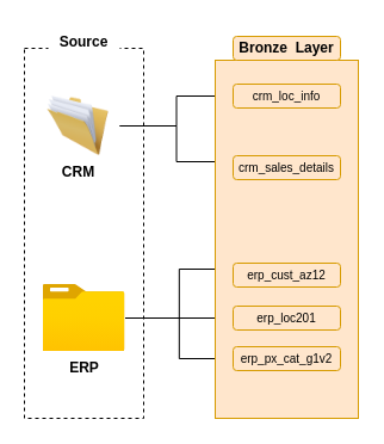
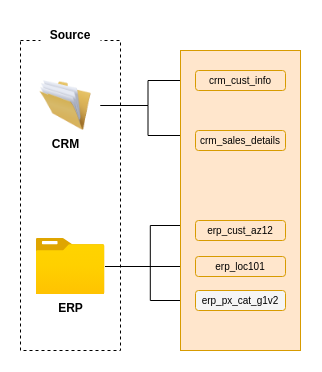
- <mxCell id="12" value="&lt;b&gt;Bronze&amp;nbsp; Layer&lt;/b&gt;" style="rounded=1;whiteSpace=wrap;html=1;fillColor=#ffe6cc;strokeColor=#d79b00;" vertex="1" parent="1"><mxGeometry x="195" y="30" width="90" height="20" as="geometry" /></mxCell>
- <mxCell id="14" value="&lt;font style=&quot;font-size: 10px;&quot;&gt;crm_loc_info&lt;/font&gt;" style="rounded=1;whiteSpace=wrap;html=1;fillColor=#ffe6cc;strokeColor=#d79b00;" vertex="1" parent="1"><mxGeometry x="195" y="70" width="90" height="20" as="geometry" /></mxCell>
+ <mxCell id="14" value="&lt;font style=&quot;font-size: 10px;&quot;&gt;crm_cust_info&lt;/font&gt;" style="rounded=1;whiteSpace=wrap;html=1;fillColor=#ffe6cc;strokeColor=#d79b00;" vertex="1" parent="1"><mxGeometry x="195" y="70" width="90" height="20" as="geometry" /></mxCell>
- <mxCell id="16" value="&lt;font style=&quot;font-size: 10px;&quot;&gt;erp_loc201&lt;/font&gt;" style="rounded=1;whiteSpace=wrap;html=1;fillColor=#ffe6cc;strokeColor=#d79b00;" vertex="1" parent="1"><mxGeometry x="195" y="256" width="90" height="20" as="geometry" /></mxCell>
+ <mxCell id="16" value="&lt;font style=&quot;font-size: 10px;&quot;&gt;erp_loc101&lt;/font&gt;" style="rounded=1;whiteSpace=wrap;html=1;fillColor=#ffe6cc;strokeColor=#d79b00;" vertex="1" parent="1"><mxGeometry x="195" y="256" width="90" height="20" as="geometry" /></mxCell>
- <mxCell id="17" value="&lt;font style=&quot;font-size: 10px;&quot;&gt;erp_px_cat_g1v2&lt;/font&gt;" style="rounded=1;whiteSpace=wrap;html=1;fillColor=#ffe6cc;strokeColor=#d79b00;" vertex="1" parent="1"><mxGeometry x="195" y="290" width="90" height="20" as="geometry" /></mxCell>
+ <mxCell id="17" value="&lt;font style=&quot;font-size: 10px;&quot;&gt;erp_px_cat_g1v2&lt;/font&gt;" style="rounded=1;whiteSpace=wrap;html=1;fillColor=#f5f5f5;strokeColor=#d79b00;" vertex="1" parent="1"><mxGeometry x="195" y="290" width="90" height="20" as="geometry" /></mxCell>
